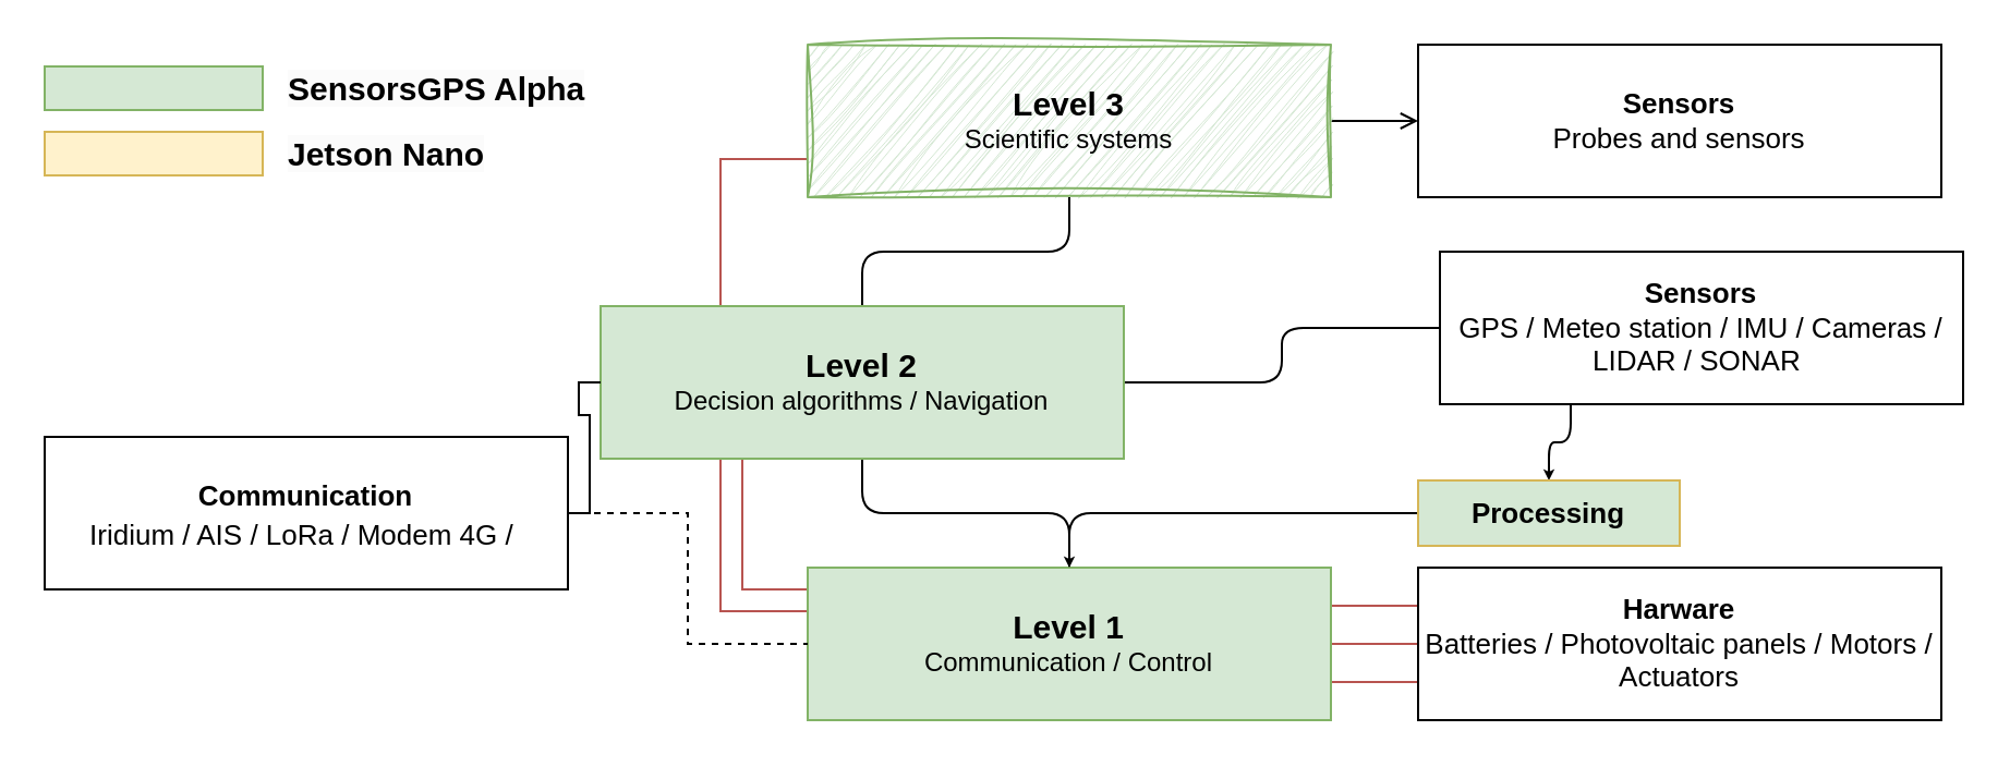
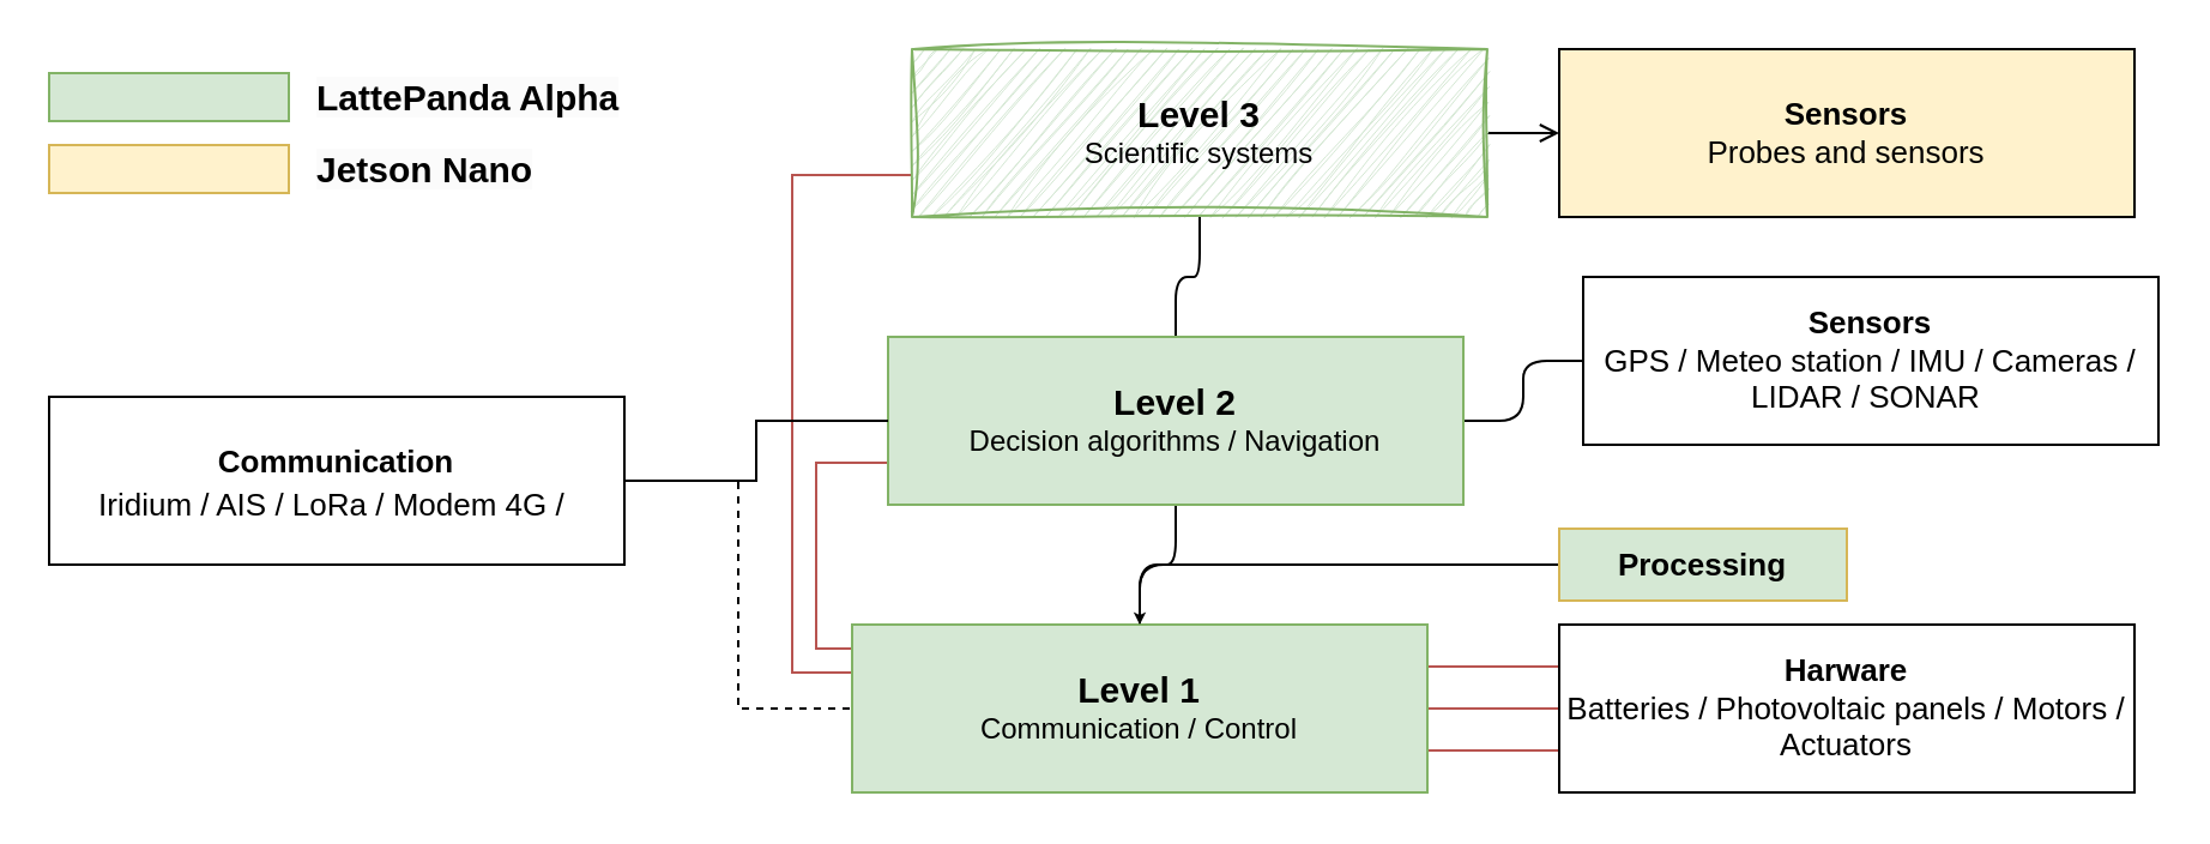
- <mxCell id="22" value="&lt;b style=&quot;border-color: var(--border-color); color: rgb(0, 0, 0); font-family: Helvetica; font-size: 15px; font-style: normal; font-variant-ligatures: normal; font-variant-caps: normal; letter-spacing: normal; orphans: 2; text-align: center; text-indent: 0px; text-transform: none; widows: 2; word-spacing: 0px; -webkit-text-stroke-width: 0px; background-color: rgb(251, 251, 251); text-decoration-thickness: initial; text-decoration-style: initial; text-decoration-color: initial;&quot;&gt;SensorsGPS Alpha&lt;/b&gt;" style="text;whiteSpace=wrap;html=1;fontSize=13;verticalAlign=middle;" parent="1" vertex="1"><mxGeometry x="130" y="20" width="160" height="40" as="geometry" /></mxCell>
+ <mxCell id="22" value="&lt;b style=&quot;border-color: var(--border-color); color: rgb(0, 0, 0); font-family: Helvetica; font-size: 15px; font-style: normal; font-variant-ligatures: normal; font-variant-caps: normal; letter-spacing: normal; orphans: 2; text-align: center; text-indent: 0px; text-transform: none; widows: 2; word-spacing: 0px; -webkit-text-stroke-width: 0px; background-color: rgb(251, 251, 251); text-decoration-thickness: initial; text-decoration-style: initial; text-decoration-color: initial;&quot;&gt;LattePanda Alpha&lt;/b&gt;" style="text;whiteSpace=wrap;html=1;fontSize=13;verticalAlign=middle;" parent="1" vertex="1"><mxGeometry x="130" y="20" width="160" height="40" as="geometry" /></mxCell>
- <mxCell id="13" value="&lt;b style=&quot;font-size: 15px;&quot;&gt;Level 3&lt;br&gt;&lt;/b&gt;Scientific systems" style="rounded=0;whiteSpace=wrap;html=1;fillColor=#d5e8d4;strokeColor=#82b366;shadow=0;glass=0;sketch=1;curveFitting=1;jiggle=2;" parent="1" vertex="1"><mxGeometry x="370" y="20" width="240" height="70" as="geometry" /></mxCell>
+ <mxCell id="13" value="&lt;b style=&quot;font-size: 15px;&quot;&gt;Level 3&lt;br&gt;&lt;/b&gt;Scientific systems" style="rounded=0;whiteSpace=wrap;html=1;fillColor=#d5e8d4;strokeColor=#82b366;shadow=0;glass=0;sketch=1;curveFitting=1;jiggle=2;" parent="1" vertex="1"><mxGeometry x="380" y="20" width="240" height="70" as="geometry" /></mxCell>
- <mxCell id="19" value="&lt;b&gt;Sensors&lt;br&gt;&lt;/b&gt;Probes and sensors" style="rounded=0;whiteSpace=wrap;html=1;fontSize=13;" parent="1" vertex="1"><mxGeometry x="650" y="20" width="240" height="70" as="geometry" /></mxCell>
+ <mxCell id="19" value="&lt;b&gt;Sensors&lt;br&gt;&lt;/b&gt;Probes and sensors" style="rounded=0;whiteSpace=wrap;html=1;fontSize=13;fillColor=#fff2cc;" parent="1" vertex="1"><mxGeometry x="650" y="20" width="240" height="70" as="geometry" /></mxCell>
- <mxCell id="11" value="&lt;b style=&quot;font-size: 15px;&quot;&gt;Level 2&lt;br&gt;&lt;/b&gt;Decision algorithms / Navigation" style="rounded=0;whiteSpace=wrap;html=1;fillColor=#d5e8d4;strokeColor=#82b366;" parent="1" vertex="1"><mxGeometry x="275" y="140" width="240" height="70" as="geometry" /></mxCell>
+ <mxCell id="11" value="&lt;b style=&quot;font-size: 15px;&quot;&gt;Level 2&lt;br&gt;&lt;/b&gt;Decision algorithms / Navigation" style="rounded=0;whiteSpace=wrap;html=1;fillColor=#d5e8d4;strokeColor=#82b366;" parent="1" vertex="1"><mxGeometry x="370" y="140" width="240" height="70" as="geometry" /></mxCell>
- <mxCell id="17" style="edgeStyle=orthogonalEdgeStyle;html=1;exitX=0.25;exitY=1;exitDx=0;exitDy=0;entryX=0.5;entryY=0;entryDx=0;entryDy=0;fontSize=13;endArrow=classic;endFill=1;strokeWidth=1;endSize=2;startSize=6;" parent="1" source="18" target="26" edge="1"><mxGeometry relative="1" as="geometry"><Array as="points" /></mxGeometry></mxCell>
- <mxCell id="16" value="&lt;font style=&quot;font-size: 13px;&quot;&gt;&lt;b&gt;Communication&lt;/b&gt;&lt;br&gt;Iridium / AIS / LoRa / Modem 4G /&amp;nbsp;&lt;/font&gt;" style="rounded=0;whiteSpace=wrap;html=1;fontSize=15;" parent="1" vertex="1"><mxGeometry x="20" y="200" width="240" height="70" as="geometry" /></mxCell>
+ <mxCell id="16" value="&lt;font style=&quot;font-size: 13px;&quot;&gt;&lt;b&gt;Communication&lt;/b&gt;&lt;br&gt;Iridium / AIS / LoRa / Modem 4G /&amp;nbsp;&lt;/font&gt;" style="rounded=0;whiteSpace=wrap;html=1;fontSize=15;" parent="1" vertex="1"><mxGeometry x="20" y="165" width="240" height="70" as="geometry" /></mxCell>
- <mxCell id="8" value="&lt;b style=&quot;font-size: 15px;&quot;&gt;Level 1&lt;br&gt;&lt;/b&gt;Communication / Control" style="rounded=0;whiteSpace=wrap;html=1;fillColor=#d5e8d4;strokeColor=#82b366;" parent="1" vertex="1"><mxGeometry x="370" y="260" width="240" height="70" as="geometry" /></mxCell>
+ <mxCell id="8" value="&lt;b style=&quot;font-size: 15px;&quot;&gt;Level 1&lt;br&gt;&lt;/b&gt;Communication / Control" style="rounded=0;whiteSpace=wrap;html=1;fillColor=#d5e8d4;strokeColor=#82b366;" parent="1" vertex="1"><mxGeometry x="355" y="260" width="240" height="70" as="geometry" /></mxCell>
